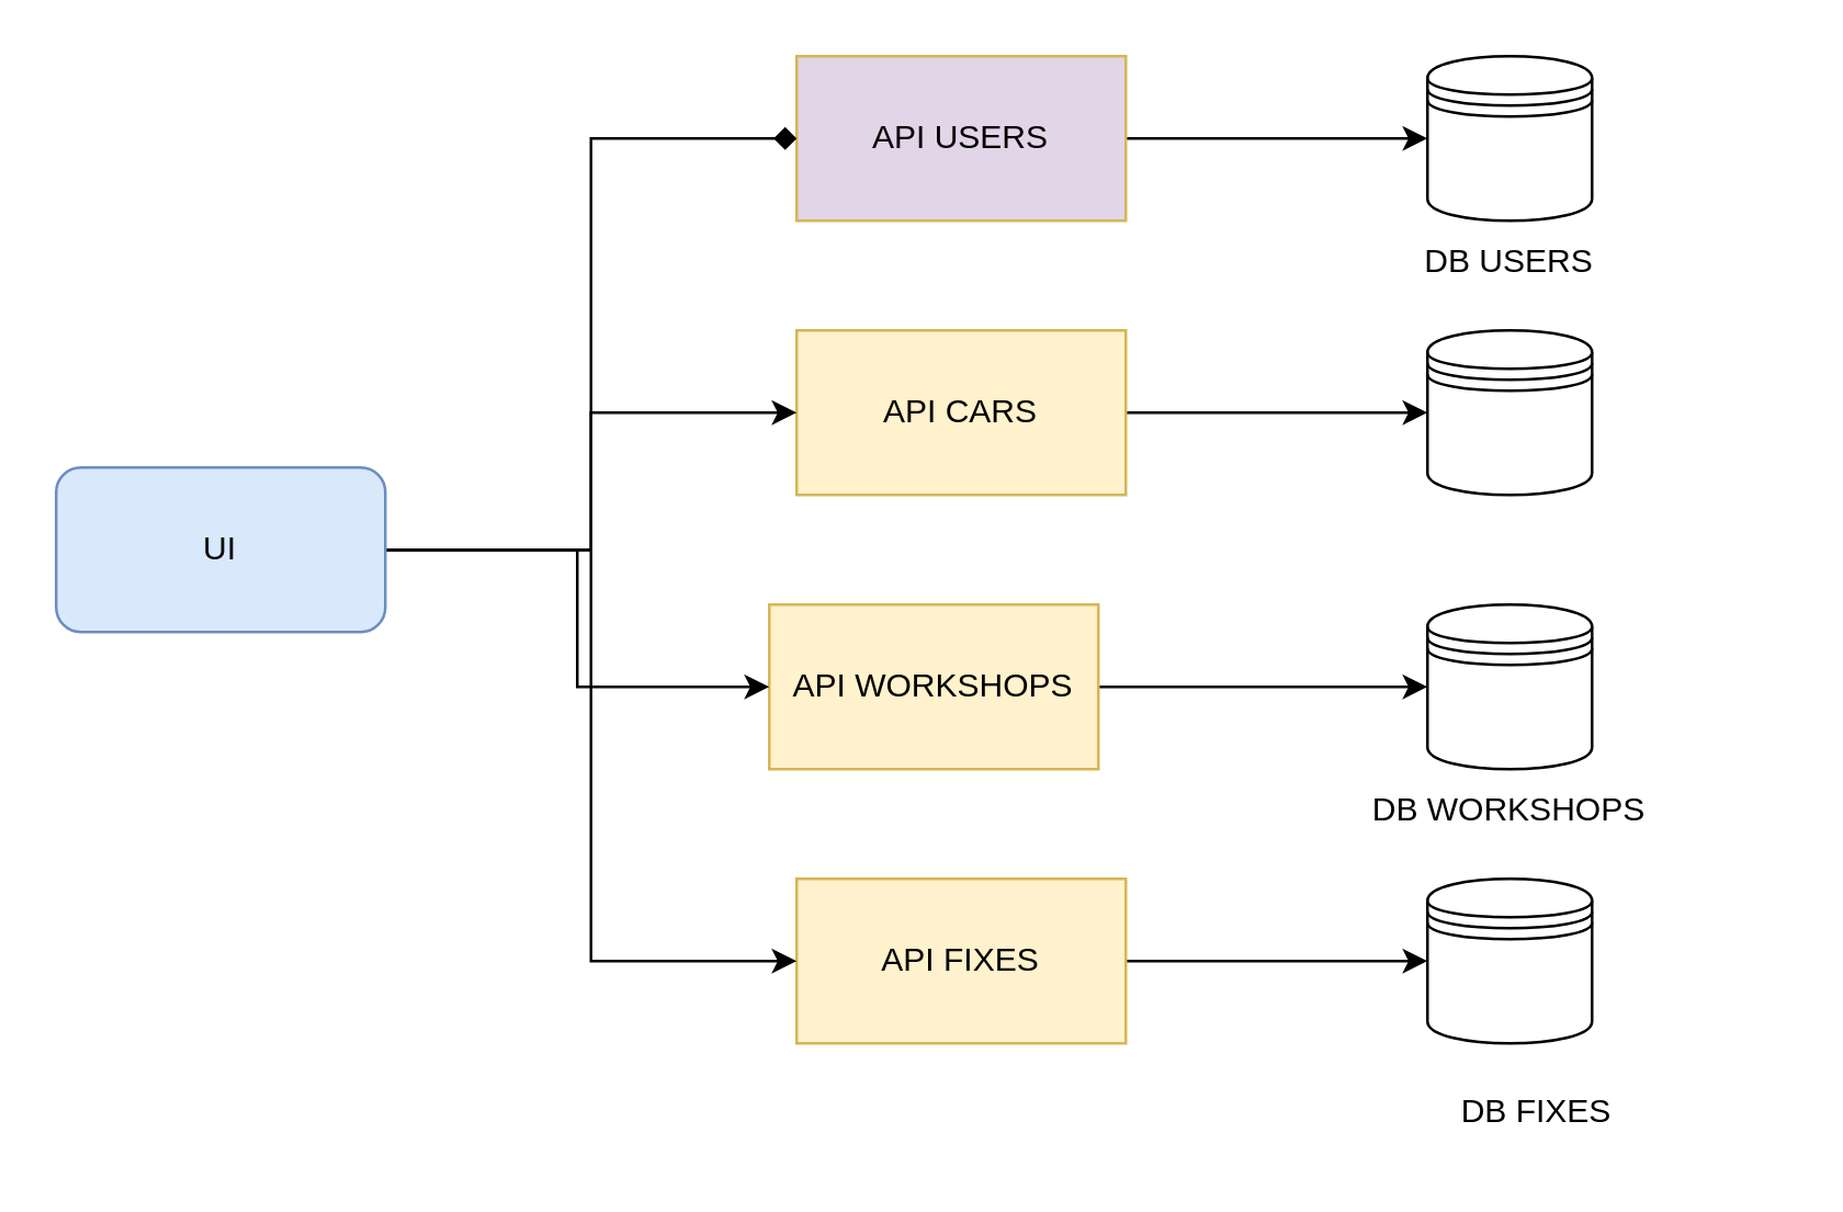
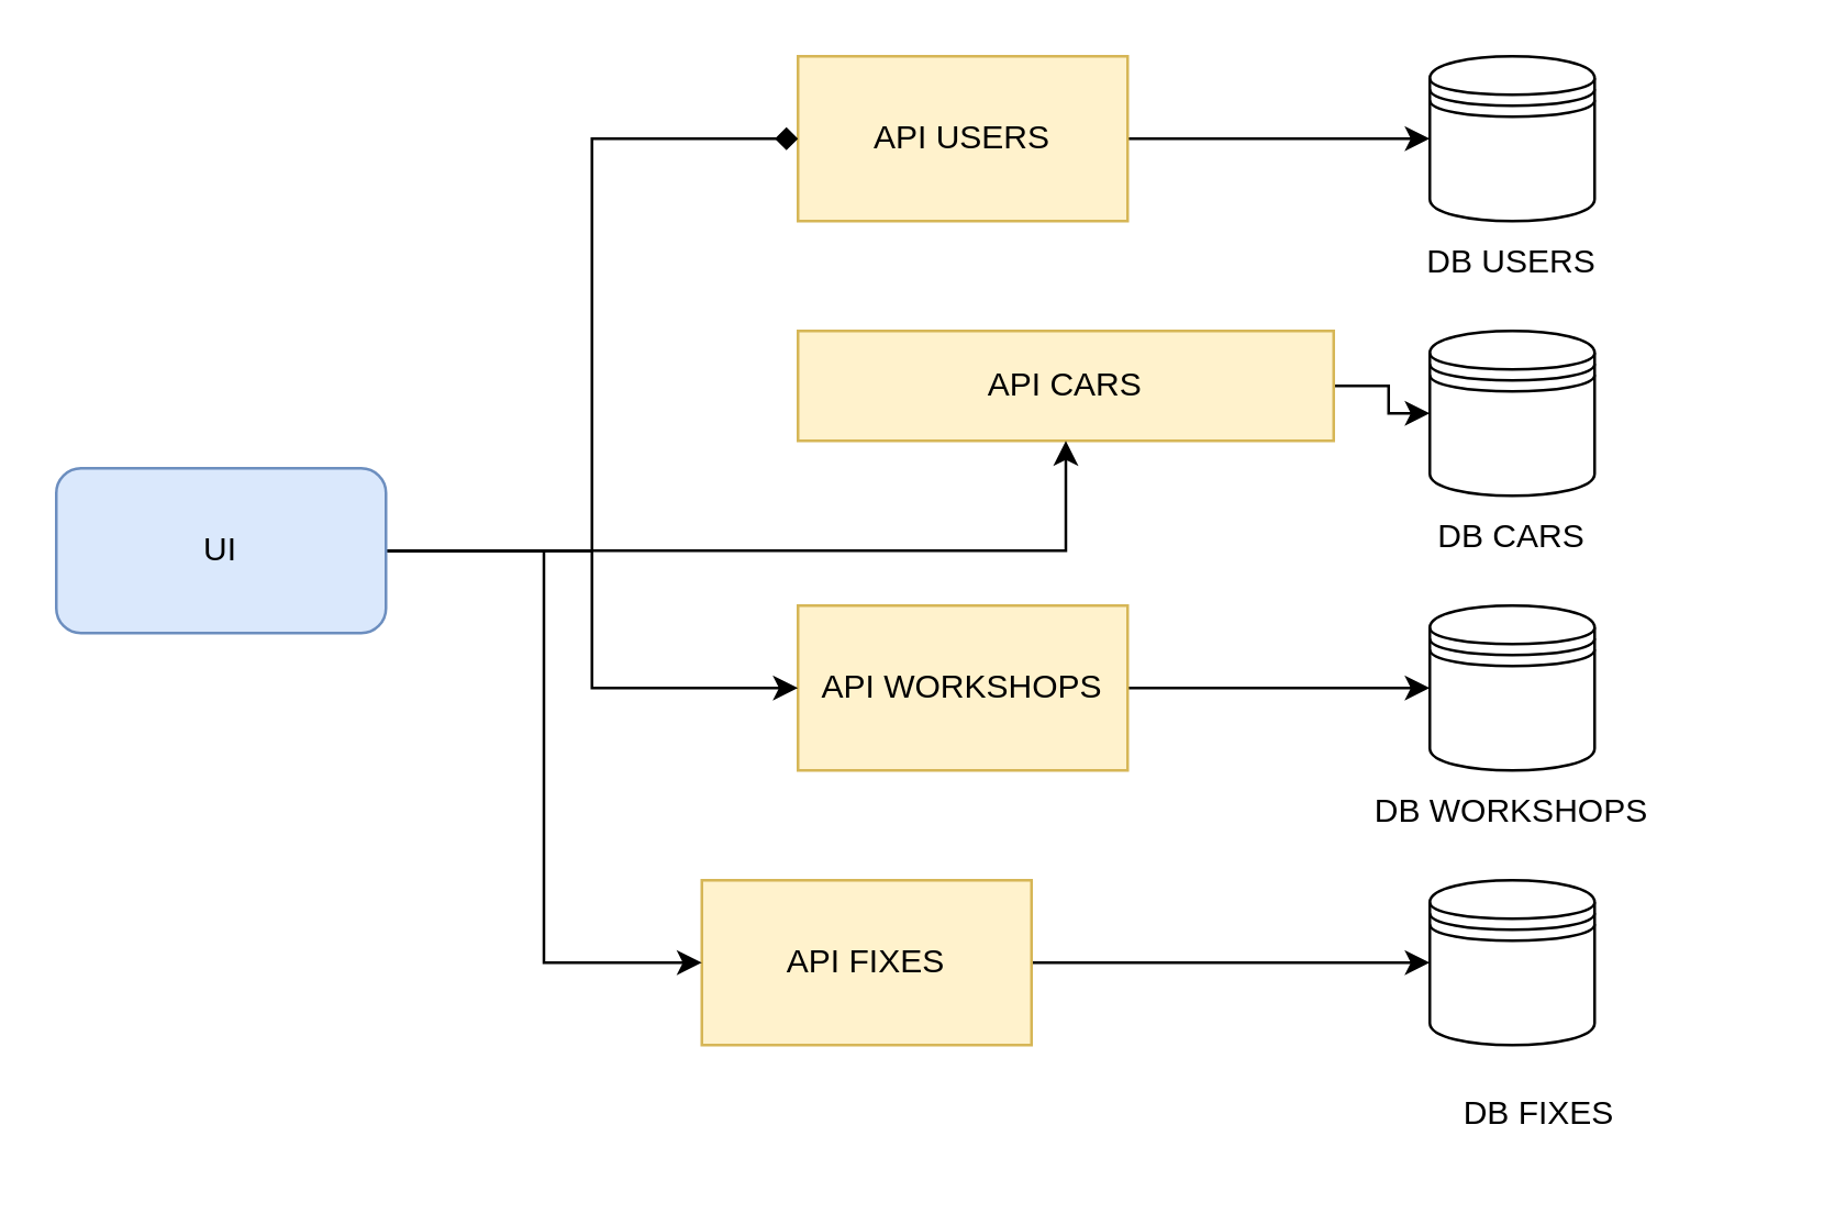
- <mxCell id="7" value="API USERS" style="rounded=0;whiteSpace=wrap;html=1;fillColor=#e1d5e7;strokeColor=#d6b656;" vertex="1" parent="1"><mxGeometry x="290" y="20" width="120" height="60" as="geometry" /></mxCell>
+ <mxCell id="7" value="API USERS" style="rounded=0;whiteSpace=wrap;html=1;fillColor=#fff2cc;strokeColor=#d6b656;" vertex="1" parent="1"><mxGeometry x="290" y="20" width="120" height="60" as="geometry" /></mxCell>
- <mxCell id="9" value="API CARS" style="rounded=0;whiteSpace=wrap;html=1;fillColor=#fff2cc;strokeColor=#d6b656;" vertex="1" parent="1"><mxGeometry x="290" y="120" width="120" height="60" as="geometry" /></mxCell>
+ <mxCell id="9" value="API CARS" style="rounded=0;whiteSpace=wrap;html=1;fillColor=#fff2cc;strokeColor=#d6b656;" vertex="1" parent="1"><mxGeometry x="290" y="120" width="195" height="40" as="geometry" /></mxCell>
+ <mxCell id="20" value="DB CARS" style="text;html=1;align=center;verticalAlign=middle;whiteSpace=wrap;rounded=0;" vertex="1" parent="1"><mxGeometry x="465" y="180" width="170" height="30" as="geometry" /></mxCell>
- <mxCell id="11" value="API WORKSHOPS" style="rounded=0;whiteSpace=wrap;html=1;fillColor=#fff2cc;strokeColor=#d6b656;" vertex="1" parent="1"><mxGeometry x="280" y="220" width="120" height="60" as="geometry" /></mxCell>
+ <mxCell id="11" value="API WORKSHOPS" style="rounded=0;whiteSpace=wrap;html=1;fillColor=#fff2cc;strokeColor=#d6b656;" vertex="1" parent="1"><mxGeometry x="290" y="220" width="120" height="60" as="geometry" /></mxCell>
- <mxCell id="13" value="API FIXES" style="rounded=0;whiteSpace=wrap;html=1;fillColor=#fff2cc;strokeColor=#d6b656;" vertex="1" parent="1"><mxGeometry x="290" y="320" width="120" height="60" as="geometry" /></mxCell>
+ <mxCell id="13" value="API FIXES" style="rounded=0;whiteSpace=wrap;html=1;fillColor=#fff2cc;strokeColor=#d6b656;" vertex="1" parent="1"><mxGeometry x="255" y="320" width="120" height="60" as="geometry" /></mxCell>
